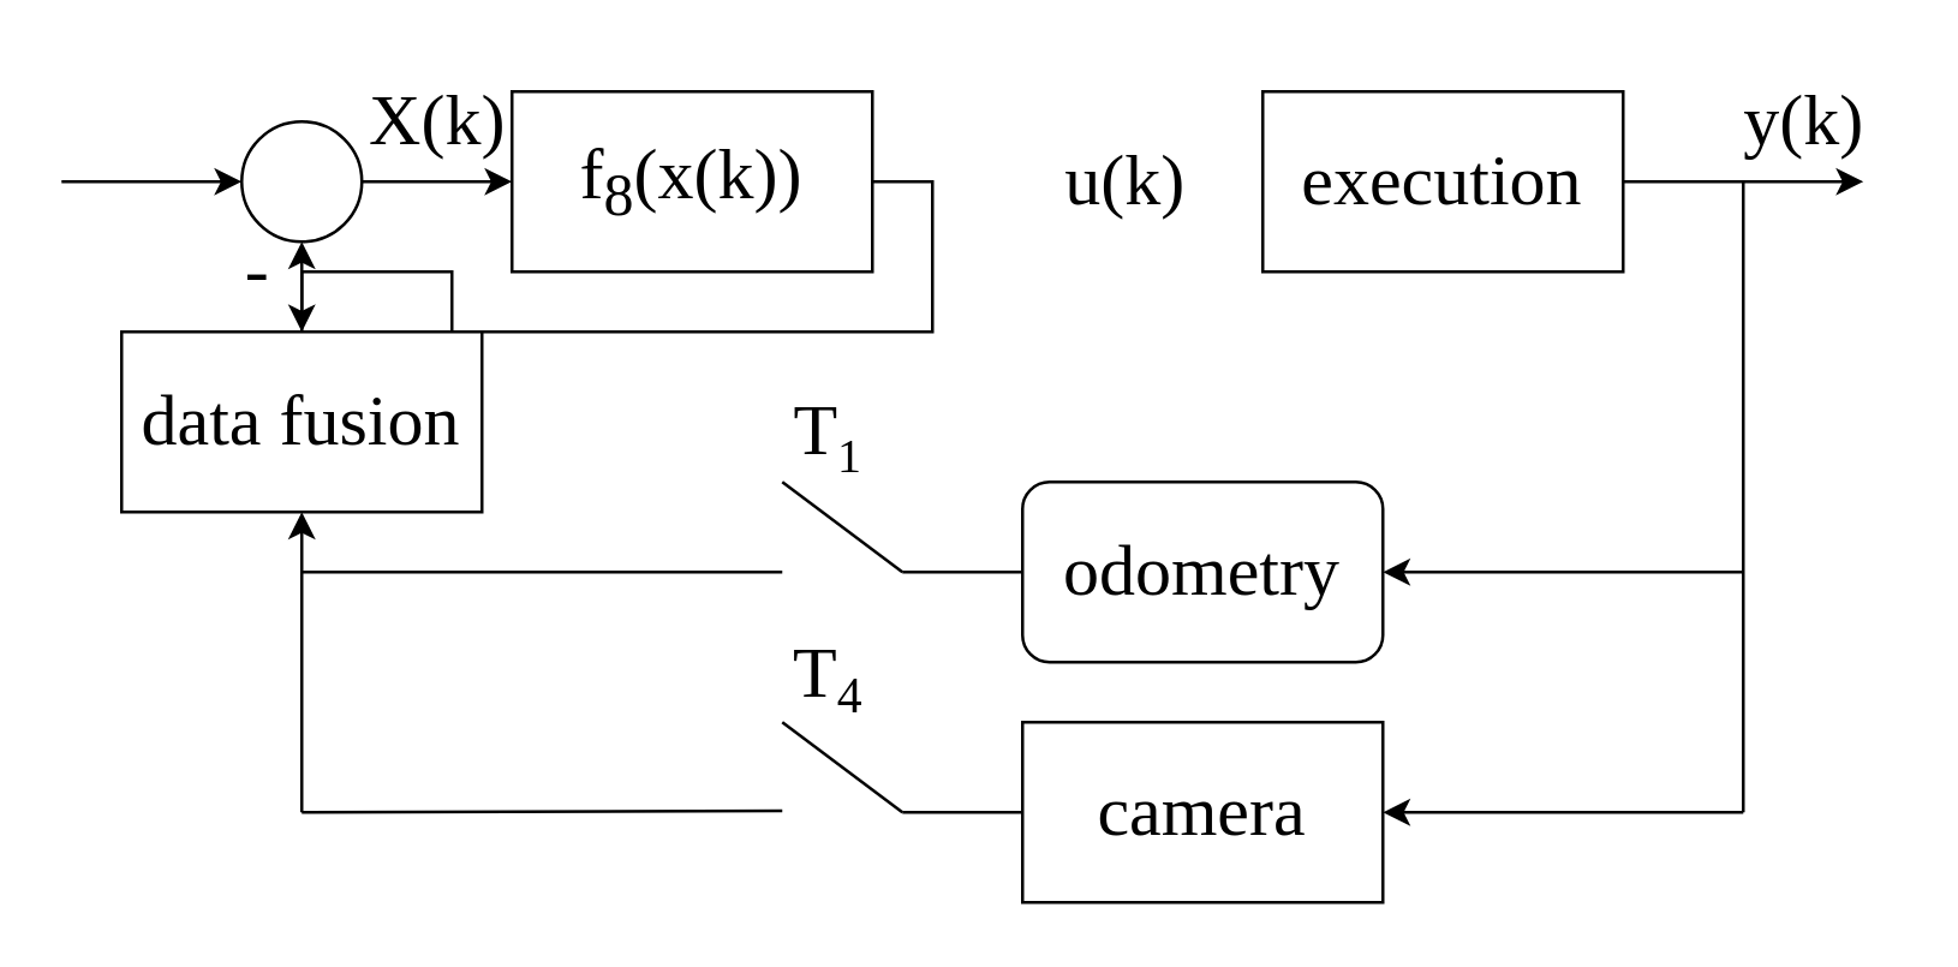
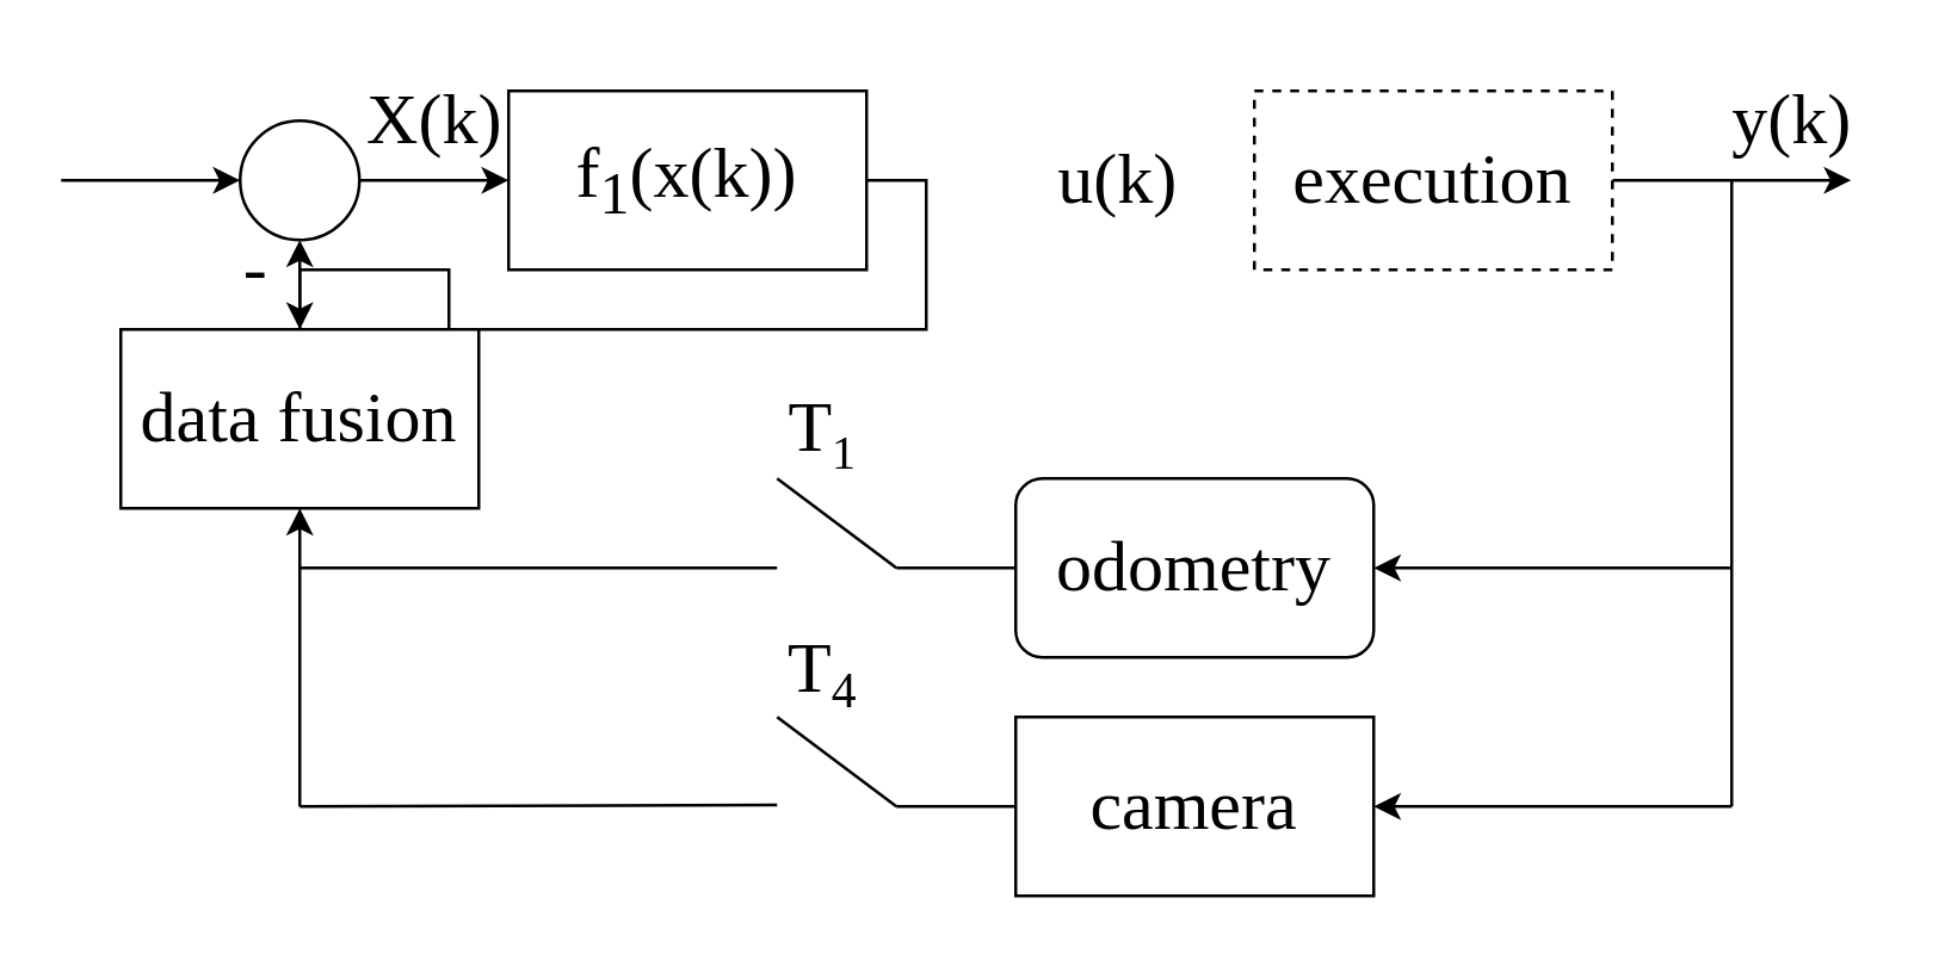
- <mxCell id="6" value="f&lt;sub&gt;8&lt;/sub&gt;(x(k))" style="rounded=0;whiteSpace=wrap;html=1;fontFamily=Times New Roman;fontSize=24;" parent="1" vertex="1"><mxGeometry x="170" y="30" width="120" height="60" as="geometry" /></mxCell>
+ <mxCell id="6" value="f&lt;sub&gt;1&lt;/sub&gt;(x(k))" style="rounded=0;whiteSpace=wrap;html=1;fontFamily=Times New Roman;fontSize=24;" parent="1" vertex="1"><mxGeometry x="170" y="30" width="120" height="60" as="geometry" /></mxCell>
- <mxCell id="3" value="&lt;font style=&quot;font-size: 24px;&quot; face=&quot;Times New Roman&quot;&gt;execution&lt;/font&gt;" style="rounded=0;whiteSpace=wrap;html=1;" parent="1" vertex="1"><mxGeometry x="420" y="30" width="120" height="60" as="geometry" /></mxCell>
+ <mxCell id="3" value="&lt;font style=&quot;font-size: 24px;&quot; face=&quot;Times New Roman&quot;&gt;execution&lt;/font&gt;" style="rounded=0;whiteSpace=wrap;html=1;dashed=1;" parent="1" vertex="1"><mxGeometry x="420" y="30" width="120" height="60" as="geometry" /></mxCell>
